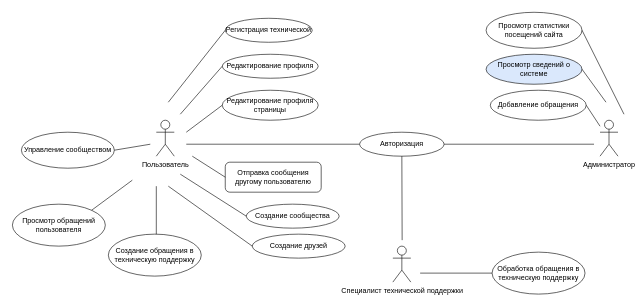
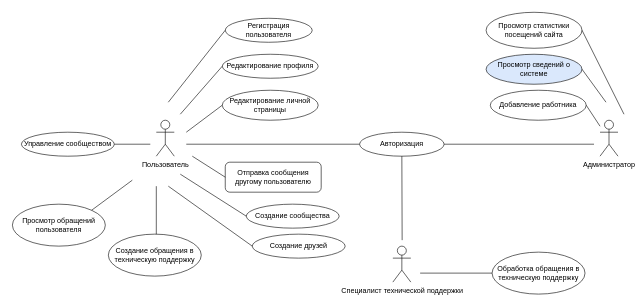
- <mxCell id="3" value="Регистрация технической" style="ellipse;whiteSpace=wrap;html=1;" parent="1" vertex="1"><mxGeometry x="375" y="30" width="145" height="40" as="geometry" /></mxCell>
+ <mxCell id="3" value="Регистрация пользователя" style="ellipse;whiteSpace=wrap;html=1;" parent="1" vertex="1"><mxGeometry x="375" y="30" width="145" height="40" as="geometry" /></mxCell>
- <mxCell id="6" value="Редактирование профиля страницы" style="ellipse;whiteSpace=wrap;html=1;" parent="1" vertex="1"><mxGeometry x="370" y="150" width="160" height="50" as="geometry" /></mxCell>
+ <mxCell id="6" value="Редактирование личной страницы" style="ellipse;whiteSpace=wrap;html=1;" parent="1" vertex="1"><mxGeometry x="370" y="150" width="160" height="50" as="geometry" /></mxCell>
- <mxCell id="33" value="Добавление обращения" style="ellipse;whiteSpace=wrap;html=1;" parent="1" vertex="1"><mxGeometry x="817" y="150" width="160" height="50" as="geometry" /></mxCell>
+ <mxCell id="33" value="Добавление работника" style="ellipse;whiteSpace=wrap;html=1;" parent="1" vertex="1"><mxGeometry x="817" y="150" width="160" height="50" as="geometry" /></mxCell>
- <mxCell id="29" value="Управление сообществом" style="ellipse;whiteSpace=wrap;html=1;" parent="1" vertex="1"><mxGeometry x="35" y="220" width="155" height="60" as="geometry" /></mxCell>
+ <mxCell id="29" value="Управление сообществом" style="ellipse;whiteSpace=wrap;html=1;" parent="1" vertex="1"><mxGeometry x="35" y="220" width="155" height="40" as="geometry" /></mxCell>
